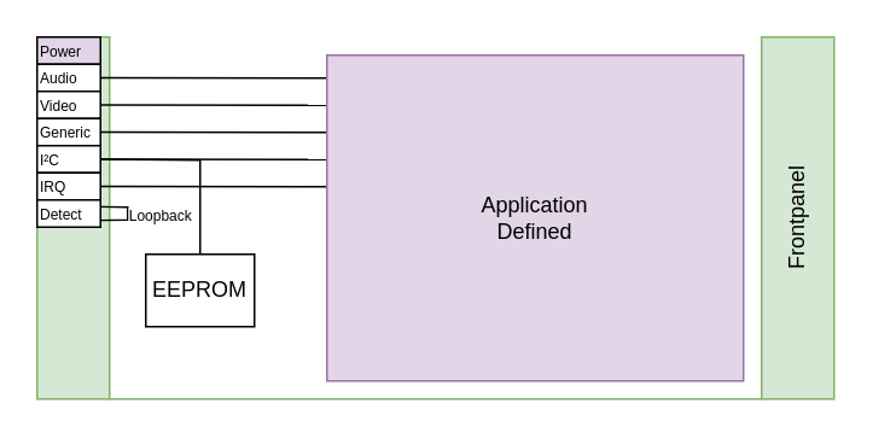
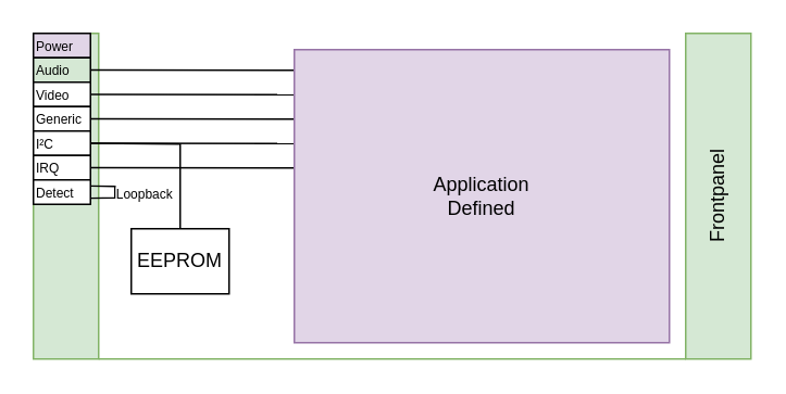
- <mxCell id="7" value="Audio" style="rounded=0;whiteSpace=wrap;html=1;fontSize=8;align=left;" parent="1" vertex="1"><mxGeometry x="20" y="35" width="35" height="15" as="geometry" /></mxCell>
+ <mxCell id="7" value="Audio" style="rounded=0;whiteSpace=wrap;html=1;fontSize=8;align=left;fillColor=#d5e8d4;" parent="1" vertex="1"><mxGeometry x="20" y="35" width="35" height="15" as="geometry" /></mxCell>
